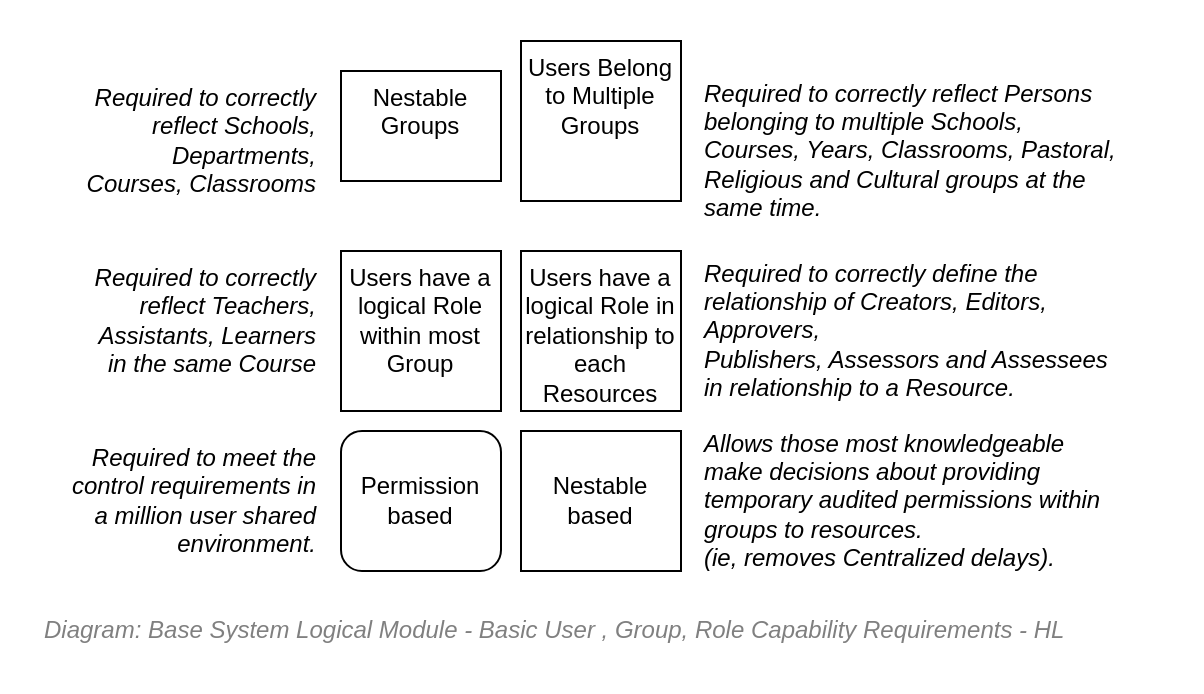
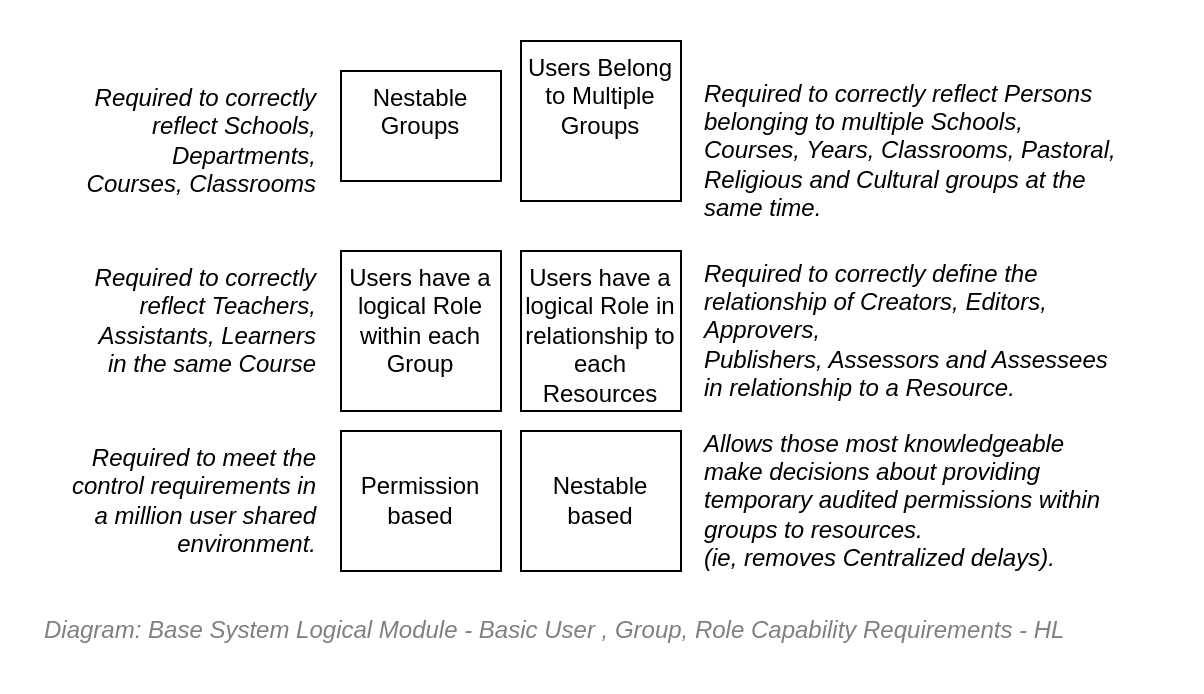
- <mxCell id="4" value="Users have a logical Role within most Group" style="rounded=0;whiteSpace=wrap;html=1;fontSize=12;strokeWidth=1;fillColor=none;verticalAlign=top;" vertex="1" parent="1"><mxGeometry x="170" y="125" width="80" height="80" as="geometry" /></mxCell>
+ <mxCell id="4" value="Users have a logical Role within each Group" style="rounded=0;whiteSpace=wrap;html=1;fontSize=12;strokeWidth=1;fillColor=none;verticalAlign=top;" vertex="1" parent="1"><mxGeometry x="170" y="125" width="80" height="80" as="geometry" /></mxCell>
- <mxCell id="11" value="Permission based" style="whiteSpace=wrap;html=1;fontSize=12;strokeWidth=1;fillColor=none;verticalAlign=middle;rounded=1;" vertex="1" parent="1"><mxGeometry x="170" y="215" width="80" height="70" as="geometry" /></mxCell>
+ <mxCell id="11" value="Permission based" style="rounded=0;whiteSpace=wrap;html=1;fontSize=12;strokeWidth=1;fillColor=none;verticalAlign=middle;" vertex="1" parent="1"><mxGeometry x="170" y="215" width="80" height="70" as="geometry" /></mxCell>
